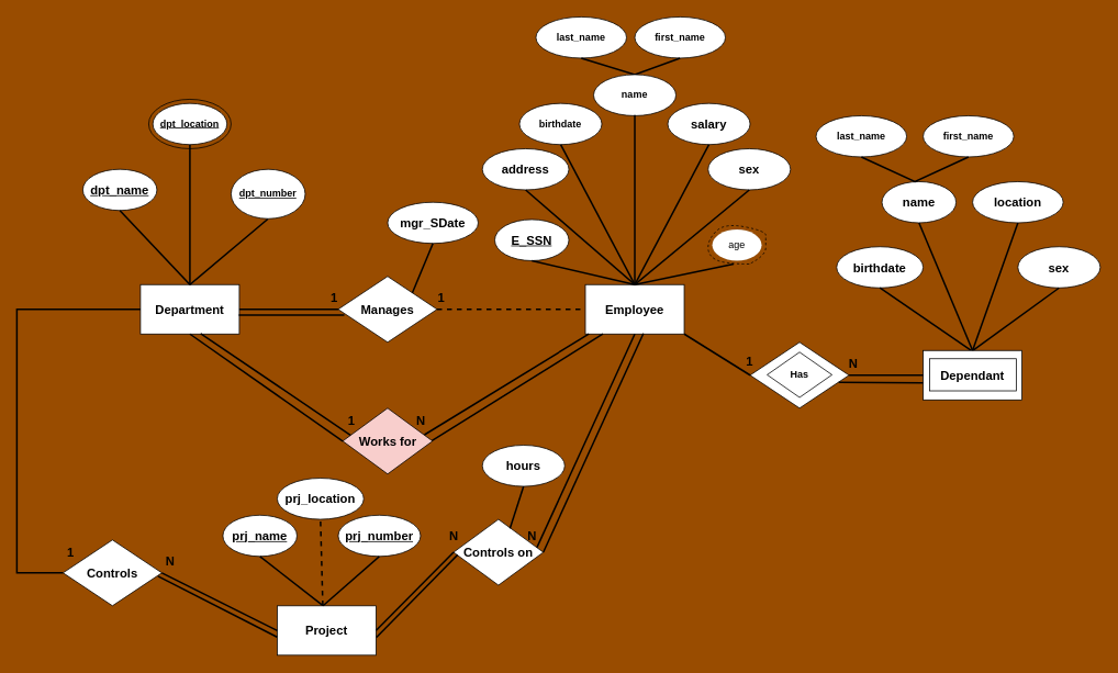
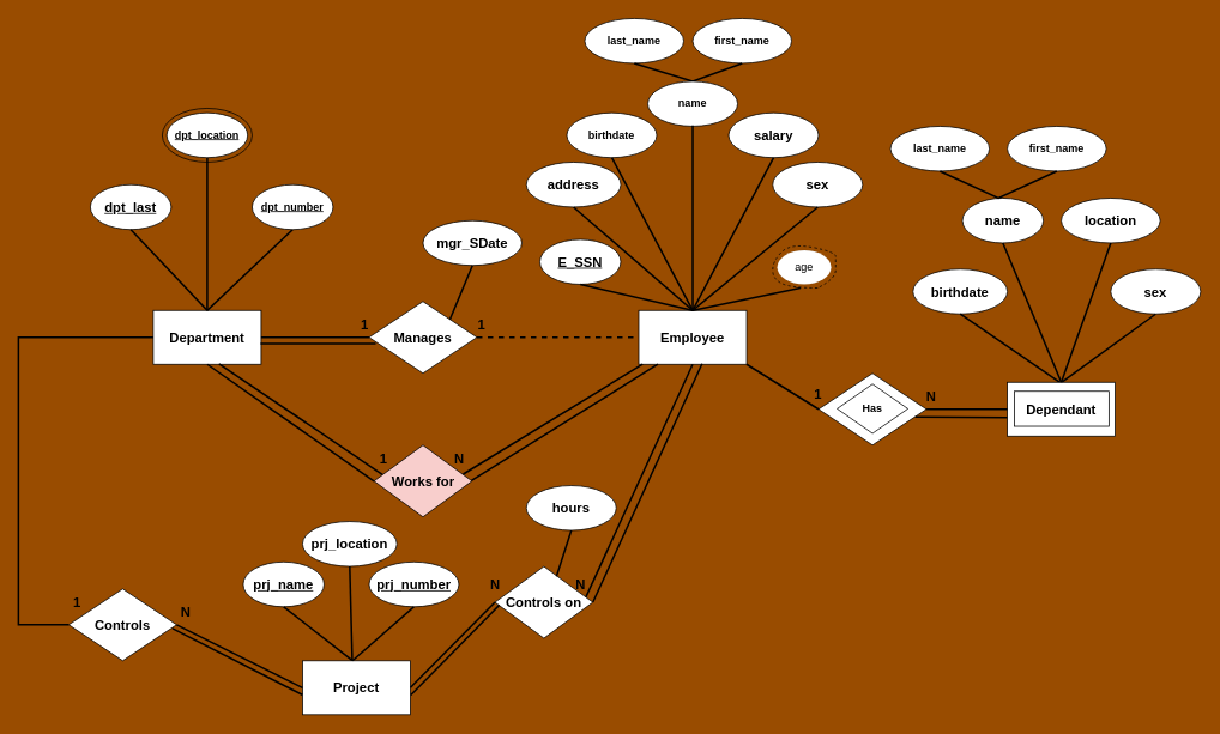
- <mxCell id="8" value="&lt;b&gt;&lt;font style=&quot;font-size: 15px;&quot;&gt;&lt;u&gt;dpt_name&lt;/u&gt;&lt;/font&gt;&lt;/b&gt;" style="ellipse;whiteSpace=wrap;html=1;" parent="1" vertex="1"><mxGeometry x="100" y="205" width="90" height="50" as="geometry" /></mxCell>
+ <mxCell id="8" value="&lt;b&gt;&lt;font style=&quot;font-size: 15px;&quot;&gt;&lt;u&gt;dpt_last&lt;/u&gt;&lt;/font&gt;&lt;/b&gt;" style="ellipse;whiteSpace=wrap;html=1;" parent="1" vertex="1"><mxGeometry x="100" y="205" width="90" height="50" as="geometry" /></mxCell>
- <mxCell id="7" value="&lt;b&gt;&lt;u&gt;dpt_number&lt;/u&gt;&lt;/b&gt;" style="ellipse;whiteSpace=wrap;html=1;" parent="1" vertex="1"><mxGeometry x="280" y="205" width="90" height="60" as="geometry" /></mxCell>
+ <mxCell id="7" value="&lt;b&gt;&lt;u&gt;dpt_number&lt;/u&gt;&lt;/b&gt;" style="ellipse;whiteSpace=wrap;html=1;" parent="1" vertex="1"><mxGeometry x="280" y="205" width="90" height="50" as="geometry" /></mxCell>
- <mxCell id="30" value="" style="endArrow=none;html=1;rounded=0;entryX=0.5;entryY=1;entryDx=0;entryDy=0;strokeWidth=2;exitX=0.461;exitY=-0.008;exitDx=0;exitDy=0;exitPerimeter=0;dashed=1;" parent="1" source="20" target="29" edge="1"><mxGeometry width="50" height="50" relative="1" as="geometry"><mxPoint x="396" y="730" as="sourcePoint" /><mxPoint x="416" y="560" as="targetPoint" /></mxGeometry></mxCell>
+ <mxCell id="30" value="" style="endArrow=none;html=1;rounded=0;entryX=0.5;entryY=1;entryDx=0;entryDy=0;strokeWidth=2;exitX=0.461;exitY=-0.008;exitDx=0;exitDy=0;exitPerimeter=0;" parent="1" source="20" target="29" edge="1"><mxGeometry width="50" height="50" relative="1" as="geometry"><mxPoint x="396" y="730" as="sourcePoint" /><mxPoint x="416" y="560" as="targetPoint" /></mxGeometry></mxCell>
